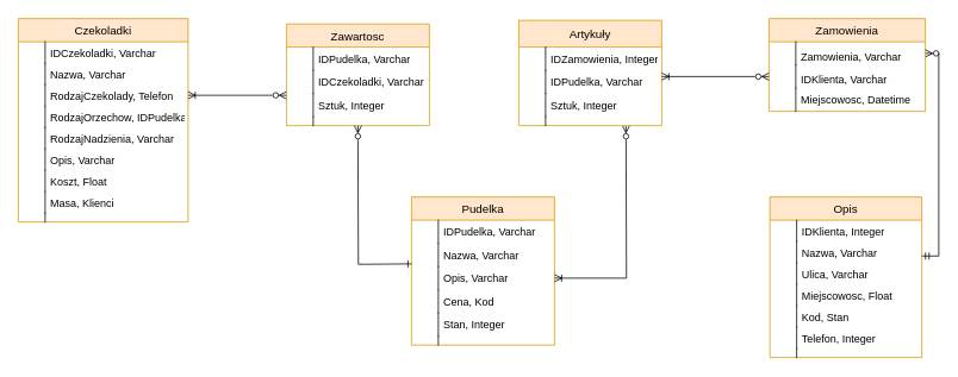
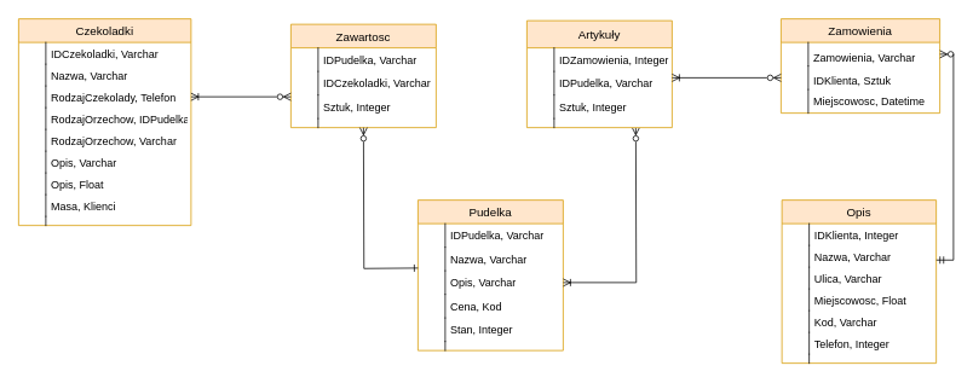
- <mxCell id="47" value="IDKlienta, Varchar" style="shape=partialRectangle;top=0;left=0;right=0;bottom=0;align=left;verticalAlign=bottom;fillColor=none;spacingLeft=34;spacingRight=4;overflow=hidden;rotatable=0;points=[[0,0.5],[1,0.5]];portConstraint=eastwest;dropTarget=0;fontStyle=0" parent="44" vertex="1"><mxGeometry y="52" width="175" height="26" as="geometry" /></mxCell>
+ <mxCell id="47" value="IDKlienta, Sztuk" style="shape=partialRectangle;top=0;left=0;right=0;bottom=0;align=left;verticalAlign=bottom;fillColor=none;spacingLeft=34;spacingRight=4;overflow=hidden;rotatable=0;points=[[0,0.5],[1,0.5]];portConstraint=eastwest;dropTarget=0;fontStyle=0" parent="44" vertex="1"><mxGeometry y="52" width="175" height="26" as="geometry" /></mxCell>
- <mxCell id="11" value="RodzajNadzienia, Varchar" style="shape=partialRectangle;top=0;left=0;right=0;bottom=0;align=left;verticalAlign=top;fillColor=none;spacingLeft=34;spacingRight=4;overflow=hidden;rotatable=0;points=[[0,0.5],[1,0.5]];portConstraint=eastwest;dropTarget=0;" parent="2" vertex="1"><mxGeometry y="122" width="190" height="24" as="geometry" /></mxCell>
+ <mxCell id="11" value="RodzajOrzechow, Varchar" style="shape=partialRectangle;top=0;left=0;right=0;bottom=0;align=left;verticalAlign=top;fillColor=none;spacingLeft=34;spacingRight=4;overflow=hidden;rotatable=0;points=[[0,0.5],[1,0.5]];portConstraint=eastwest;dropTarget=0;" parent="2" vertex="1"><mxGeometry y="122" width="190" height="24" as="geometry" /></mxCell>
- <mxCell id="15" value="Koszt, Float" style="shape=partialRectangle;top=0;left=0;right=0;bottom=0;align=left;verticalAlign=top;fillColor=none;spacingLeft=34;spacingRight=4;overflow=hidden;rotatable=0;points=[[0,0.5],[1,0.5]];portConstraint=eastwest;dropTarget=0;" parent="2" vertex="1"><mxGeometry y="170" width="190" height="24" as="geometry" /></mxCell>
+ <mxCell id="15" value="Opis, Float" style="shape=partialRectangle;top=0;left=0;right=0;bottom=0;align=left;verticalAlign=top;fillColor=none;spacingLeft=34;spacingRight=4;overflow=hidden;rotatable=0;points=[[0,0.5],[1,0.5]];portConstraint=eastwest;dropTarget=0;" parent="2" vertex="1"><mxGeometry y="170" width="190" height="24" as="geometry" /></mxCell>
- <mxCell id="70" value="Kod, Stan" style="shape=partialRectangle;top=0;left=0;right=0;bottom=0;align=left;verticalAlign=top;fillColor=none;spacingLeft=34;spacingRight=4;overflow=hidden;rotatable=0;points=[[0,0.5],[1,0.5]];portConstraint=eastwest;dropTarget=0;" parent="61" vertex="1"><mxGeometry y="122" width="170" height="24" as="geometry" /></mxCell>
+ <mxCell id="70" value="Kod, Varchar" style="shape=partialRectangle;top=0;left=0;right=0;bottom=0;align=left;verticalAlign=top;fillColor=none;spacingLeft=34;spacingRight=4;overflow=hidden;rotatable=0;points=[[0,0.5],[1,0.5]];portConstraint=eastwest;dropTarget=0;" parent="61" vertex="1"><mxGeometry y="122" width="170" height="24" as="geometry" /></mxCell>
